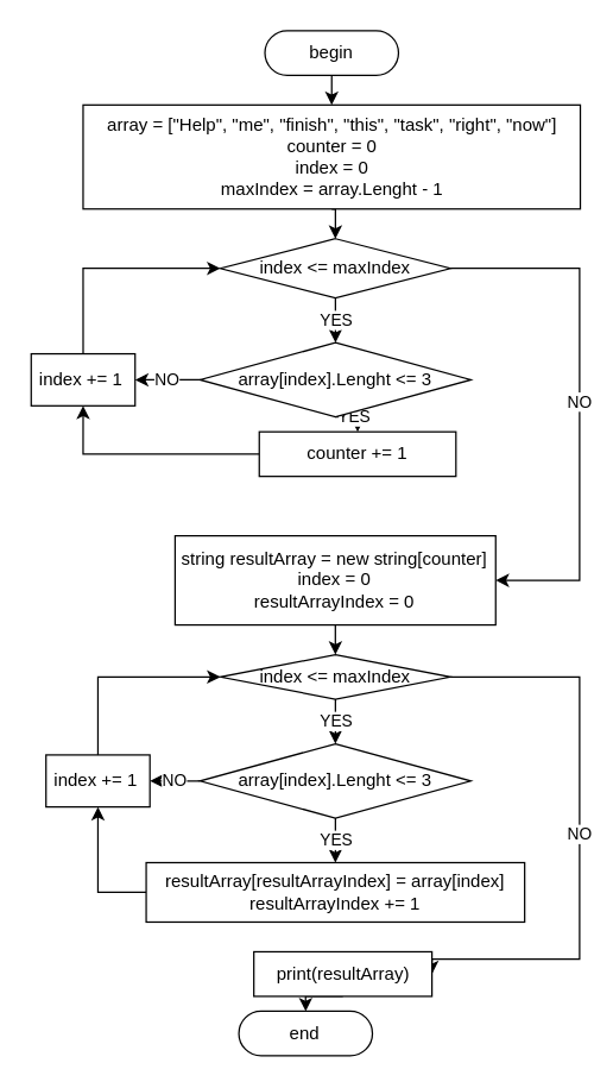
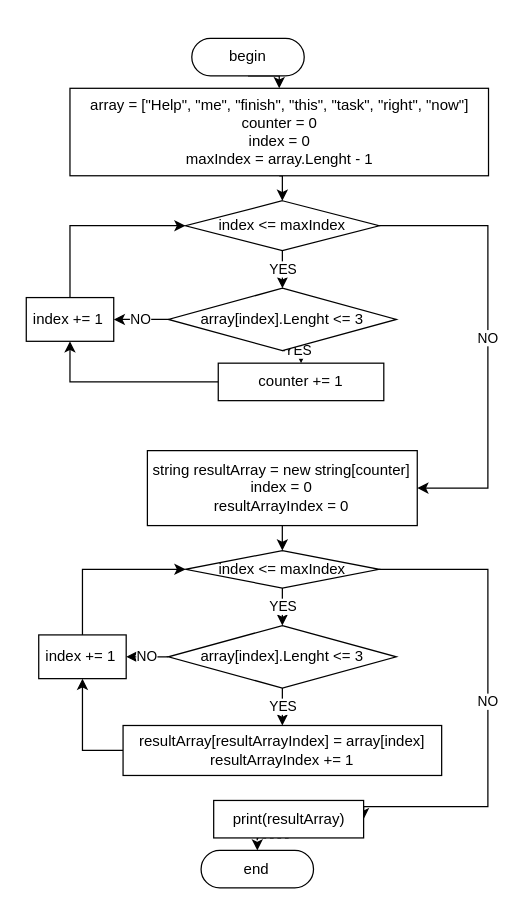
- <mxCell id="3" value="begin" style="rounded=1;whiteSpace=wrap;html=1;arcSize=50;" parent="1" vertex="1"><mxGeometry x="178" y="20" width="90" height="30" as="geometry" /></mxCell>
+ <mxCell id="3" value="begin" style="rounded=1;whiteSpace=wrap;html=1;arcSize=50;" parent="1" vertex="1"><mxGeometry x="153" y="30" width="90" height="30" as="geometry" /></mxCell>
- <mxCell id="28" style="edgeStyle=orthogonalEdgeStyle;rounded=0;orthogonalLoop=1;jettySize=auto;html=1;exitX=0.5;exitY=1;exitDx=0;exitDy=0;entryX=0.5;entryY=0;entryDx=0;entryDy=0;" parent="1" source="29" target="30" edge="1"><mxGeometry relative="1" as="geometry" /></mxCell>
+ <mxCell id="28" style="edgeStyle=orthogonalEdgeStyle;rounded=0;orthogonalLoop=1;jettySize=auto;html=1;exitX=0.5;exitY=1;exitDx=0;exitDy=0;entryX=0.5;entryY=0;entryDx=0;entryDy=0;dashed=1;" parent="1" source="29" target="30" edge="1"><mxGeometry relative="1" as="geometry" /></mxCell>
